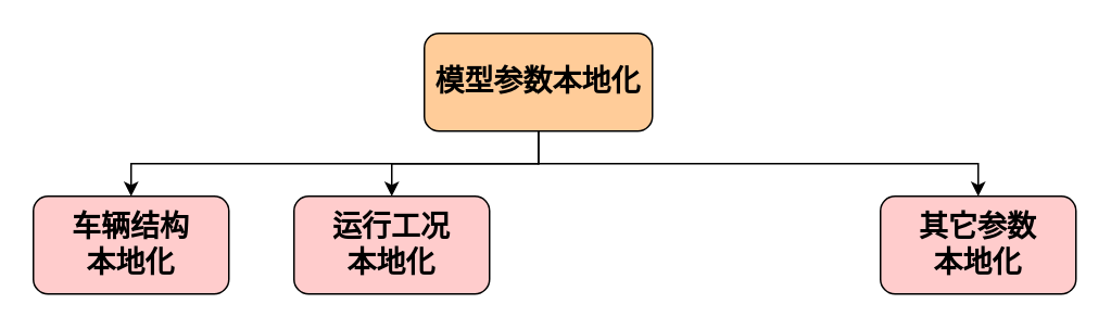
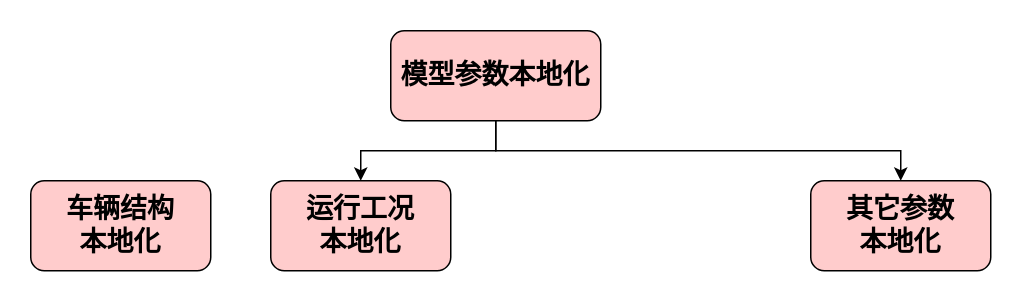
- <mxCell id="5" value="&lt;b&gt;&lt;font style=&quot;font-size: 18px&quot;&gt;模型参数本地化&lt;/font&gt;&lt;/b&gt;" style="rounded=1;whiteSpace=wrap;html=1;fillColor=#FFCC99;" vertex="1" parent="1"><mxGeometry x="260" y="20" width="140" height="60" as="geometry" /></mxCell>
+ <mxCell id="5" value="&lt;b&gt;&lt;font style=&quot;font-size: 18px&quot;&gt;模型参数本地化&lt;/font&gt;&lt;/b&gt;" style="rounded=1;whiteSpace=wrap;html=1;fillColor=#ffcccc;" vertex="1" parent="1"><mxGeometry x="260" y="20" width="140" height="60" as="geometry" /></mxCell>
- <mxCell id="2" style="edgeStyle=orthogonalEdgeStyle;rounded=0;orthogonalLoop=1;jettySize=auto;html=1;exitX=0.5;exitY=1;exitDx=0;exitDy=0;entryX=0.5;entryY=0;entryDx=0;entryDy=0;" edge="1" parent="1" source="5" target="6"><mxGeometry relative="1" as="geometry" /></mxCell>
